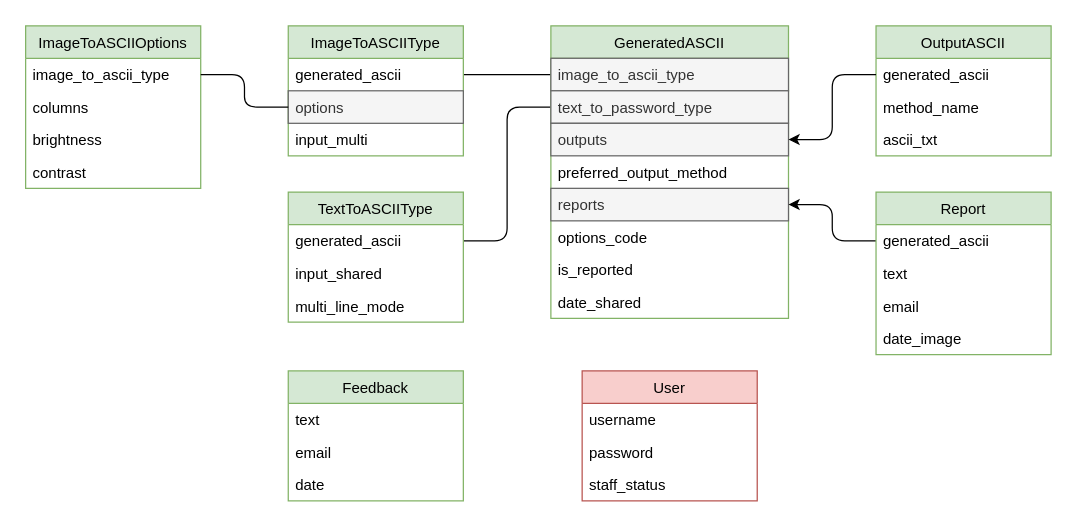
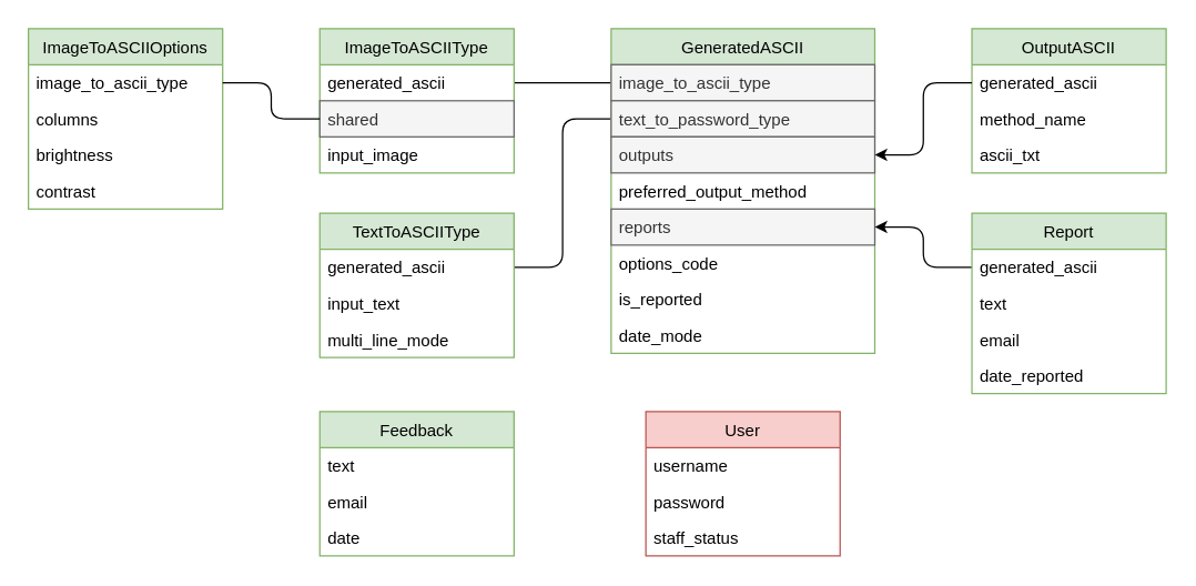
- <mxCell id="19" value="options" style="text;align=left;verticalAlign=top;spacingLeft=4;spacingRight=4;overflow=hidden;rotatable=0;points=[[0,0.5],[1,0.5]];portConstraint=eastwest;fillColor=#f5f5f5;strokeColor=#666666;fontColor=#333333;" vertex="1" parent="17"><mxGeometry y="52" width="140" height="26" as="geometry" /></mxCell>
+ <mxCell id="19" value="shared" style="text;align=left;verticalAlign=top;spacingLeft=4;spacingRight=4;overflow=hidden;rotatable=0;points=[[0,0.5],[1,0.5]];portConstraint=eastwest;fillColor=#f5f5f5;strokeColor=#666666;fontColor=#333333;" vertex="1" parent="17"><mxGeometry y="52" width="140" height="26" as="geometry" /></mxCell>
- <mxCell id="20" value="input_multi" style="text;strokeColor=none;fillColor=none;align=left;verticalAlign=top;spacingLeft=4;spacingRight=4;overflow=hidden;rotatable=0;points=[[0,0.5],[1,0.5]];portConstraint=eastwest;" vertex="1" parent="17"><mxGeometry y="78" width="140" height="26" as="geometry" /></mxCell>
+ <mxCell id="20" value="input_image" style="text;strokeColor=none;fillColor=none;align=left;verticalAlign=top;spacingLeft=4;spacingRight=4;overflow=hidden;rotatable=0;points=[[0,0.5],[1,0.5]];portConstraint=eastwest;" vertex="1" parent="17"><mxGeometry y="78" width="140" height="26" as="geometry" /></mxCell>
- <mxCell id="15" value="input_shared" style="text;strokeColor=none;fillColor=none;align=left;verticalAlign=top;spacingLeft=4;spacingRight=4;overflow=hidden;rotatable=0;points=[[0,0.5],[1,0.5]];portConstraint=eastwest;" vertex="1" parent="13"><mxGeometry y="52" width="140" height="26" as="geometry" /></mxCell>
+ <mxCell id="15" value="input_text" style="text;strokeColor=none;fillColor=none;align=left;verticalAlign=top;spacingLeft=4;spacingRight=4;overflow=hidden;rotatable=0;points=[[0,0.5],[1,0.5]];portConstraint=eastwest;" vertex="1" parent="13"><mxGeometry y="52" width="140" height="26" as="geometry" /></mxCell>
- <mxCell id="12" value="date_shared" style="text;strokeColor=none;fillColor=none;align=left;verticalAlign=top;spacingLeft=4;spacingRight=4;overflow=hidden;rotatable=0;points=[[0,0.5],[1,0.5]];portConstraint=eastwest;" vertex="1" parent="4"><mxGeometry y="208" width="190" height="26" as="geometry" /></mxCell>
+ <mxCell id="12" value="date_mode" style="text;strokeColor=none;fillColor=none;align=left;verticalAlign=top;spacingLeft=4;spacingRight=4;overflow=hidden;rotatable=0;points=[[0,0.5],[1,0.5]];portConstraint=eastwest;" vertex="1" parent="4"><mxGeometry y="208" width="190" height="26" as="geometry" /></mxCell>
- <mxCell id="31" value="date_image" style="text;strokeColor=none;fillColor=none;align=left;verticalAlign=top;spacingLeft=4;spacingRight=4;overflow=hidden;rotatable=0;points=[[0,0.5],[1,0.5]];portConstraint=eastwest;" vertex="1" parent="27"><mxGeometry y="104" width="140" height="26" as="geometry" /></mxCell>
+ <mxCell id="31" value="date_reported" style="text;strokeColor=none;fillColor=none;align=left;verticalAlign=top;spacingLeft=4;spacingRight=4;overflow=hidden;rotatable=0;points=[[0,0.5],[1,0.5]];portConstraint=eastwest;" vertex="1" parent="27"><mxGeometry y="104" width="140" height="26" as="geometry" /></mxCell>
